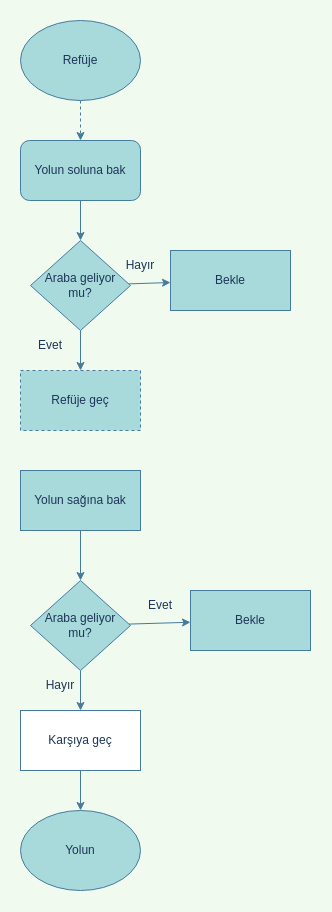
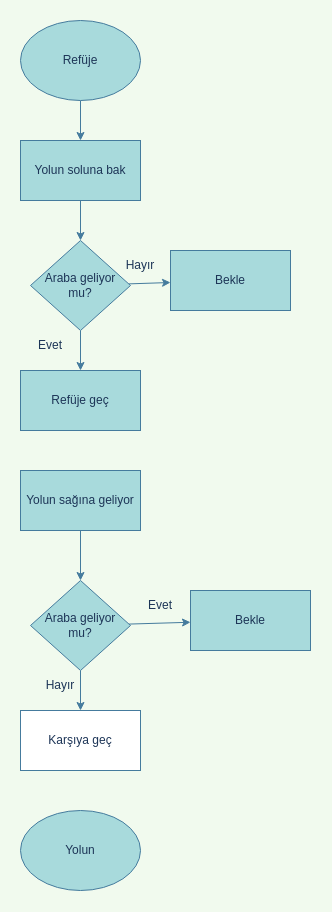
- <mxCell id="2" style="edgeStyle=none;rounded=0;orthogonalLoop=1;jettySize=auto;html=1;entryX=0.5;entryY=0;entryDx=0;entryDy=0;labelBackgroundColor=#F1FAEE;strokeColor=#457B9D;fontColor=#1D3557;dashed=1;" edge="1" parent="1" source="3" target="6"><mxGeometry relative="1" as="geometry" /></mxCell>
+ <mxCell id="2" style="edgeStyle=none;rounded=0;orthogonalLoop=1;jettySize=auto;html=1;entryX=0.5;entryY=0;entryDx=0;entryDy=0;labelBackgroundColor=#F1FAEE;strokeColor=#457B9D;fontColor=#1D3557;" edge="1" parent="1" source="3" target="6"><mxGeometry relative="1" as="geometry" /></mxCell>
- <mxCell id="6" value="Yolun soluna bak" style="whiteSpace=wrap;html=1;fillColor=#A8DADC;strokeColor=#457B9D;fontColor=#1D3557;rounded=1;" vertex="1" parent="1"><mxGeometry x="20" y="140" width="120" height="60" as="geometry" /></mxCell>
+ <mxCell id="6" value="Yolun soluna bak" style="rounded=0;whiteSpace=wrap;html=1;fillColor=#A8DADC;strokeColor=#457B9D;fontColor=#1D3557;" vertex="1" parent="1"><mxGeometry x="20" y="140" width="120" height="60" as="geometry" /></mxCell>
- <mxCell id="11" value="Refüje geç" style="rounded=0;whiteSpace=wrap;html=1;fillColor=#A8DADC;strokeColor=#457B9D;fontColor=#1D3557;dashed=1;" vertex="1" parent="1"><mxGeometry x="20" y="370" width="120" height="60" as="geometry" /></mxCell>
+ <mxCell id="11" value="Refüje geç" style="rounded=0;whiteSpace=wrap;html=1;fillColor=#A8DADC;strokeColor=#457B9D;fontColor=#1D3557;" vertex="1" parent="1"><mxGeometry x="20" y="370" width="120" height="60" as="geometry" /></mxCell>
- <mxCell id="13" value="Yolun sağına bak" style="rounded=0;whiteSpace=wrap;html=1;fillColor=#A8DADC;strokeColor=#457B9D;fontColor=#1D3557;" vertex="1" parent="1"><mxGeometry x="20" y="470" width="120" height="60" as="geometry" /></mxCell>
+ <mxCell id="13" value="Yolun sağına geliyor" style="rounded=0;whiteSpace=wrap;html=1;fillColor=#A8DADC;strokeColor=#457B9D;fontColor=#1D3557;" vertex="1" parent="1"><mxGeometry x="20" y="470" width="120" height="60" as="geometry" /></mxCell>
- <mxCell id="18" value="" style="edgeStyle=none;rounded=0;orthogonalLoop=1;jettySize=auto;html=1;labelBackgroundColor=#F1FAEE;strokeColor=#457B9D;fontColor=#1D3557;" edge="1" parent="1" source="19" target="4"><mxGeometry relative="1" as="geometry" /></mxCell>
